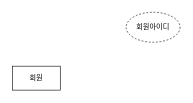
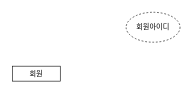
- <mxCell id="2" value="회원" style="rounded=0;whiteSpace=wrap;html=1;hachureGap=4;" vertex="1" parent="1"><mxGeometry x="20" y="110" width="80" height="40" as="geometry" /></mxCell>
+ <mxCell id="2" value="회원" style="rounded=0;whiteSpace=wrap;html=1;hachureGap=4;" vertex="1" parent="1"><mxGeometry x="20" y="110" width="80" height="25" as="geometry" /></mxCell>
